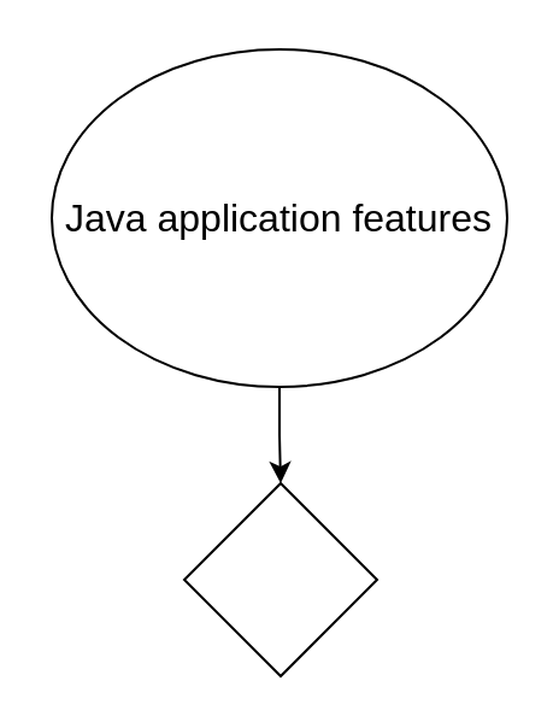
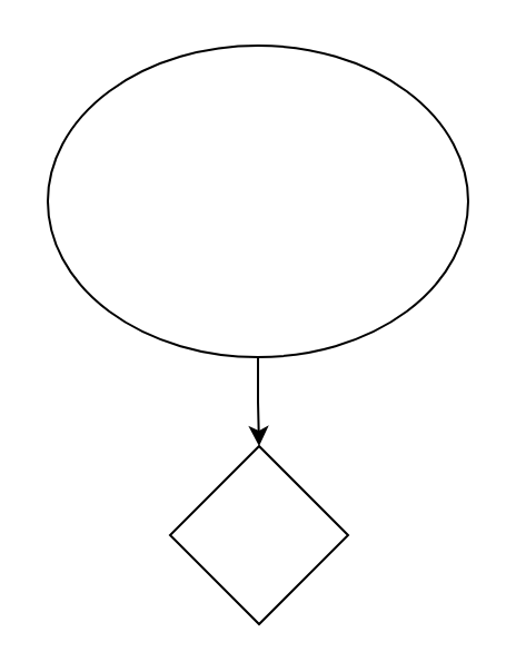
- <mxCell id="4" value="&lt;div style=&quot;font-size: 16px;&quot;&gt;Java application features &lt;br style=&quot;font-size: 16px;&quot;&gt;&lt;/div&gt;" style="text;html=1;resizable=0;autosize=1;align=center;verticalAlign=middle;points=[];fillColor=none;strokeColor=none;rounded=0;fontSize=16;" vertex="1" parent="1"><mxGeometry x="20" y="80" width="190" height="20" as="geometry" /></mxCell>
